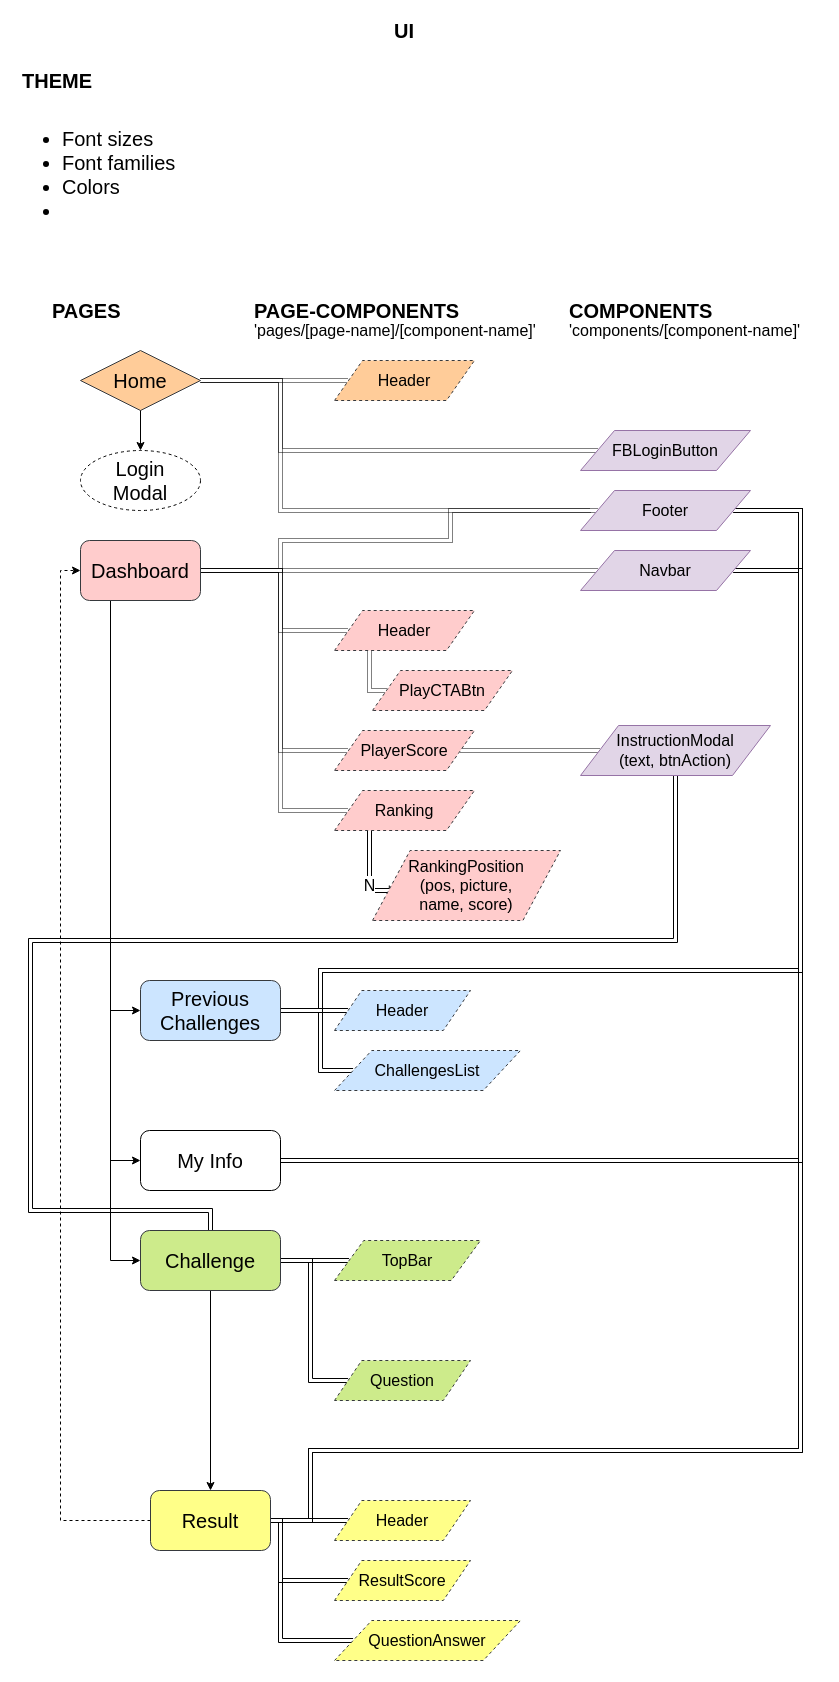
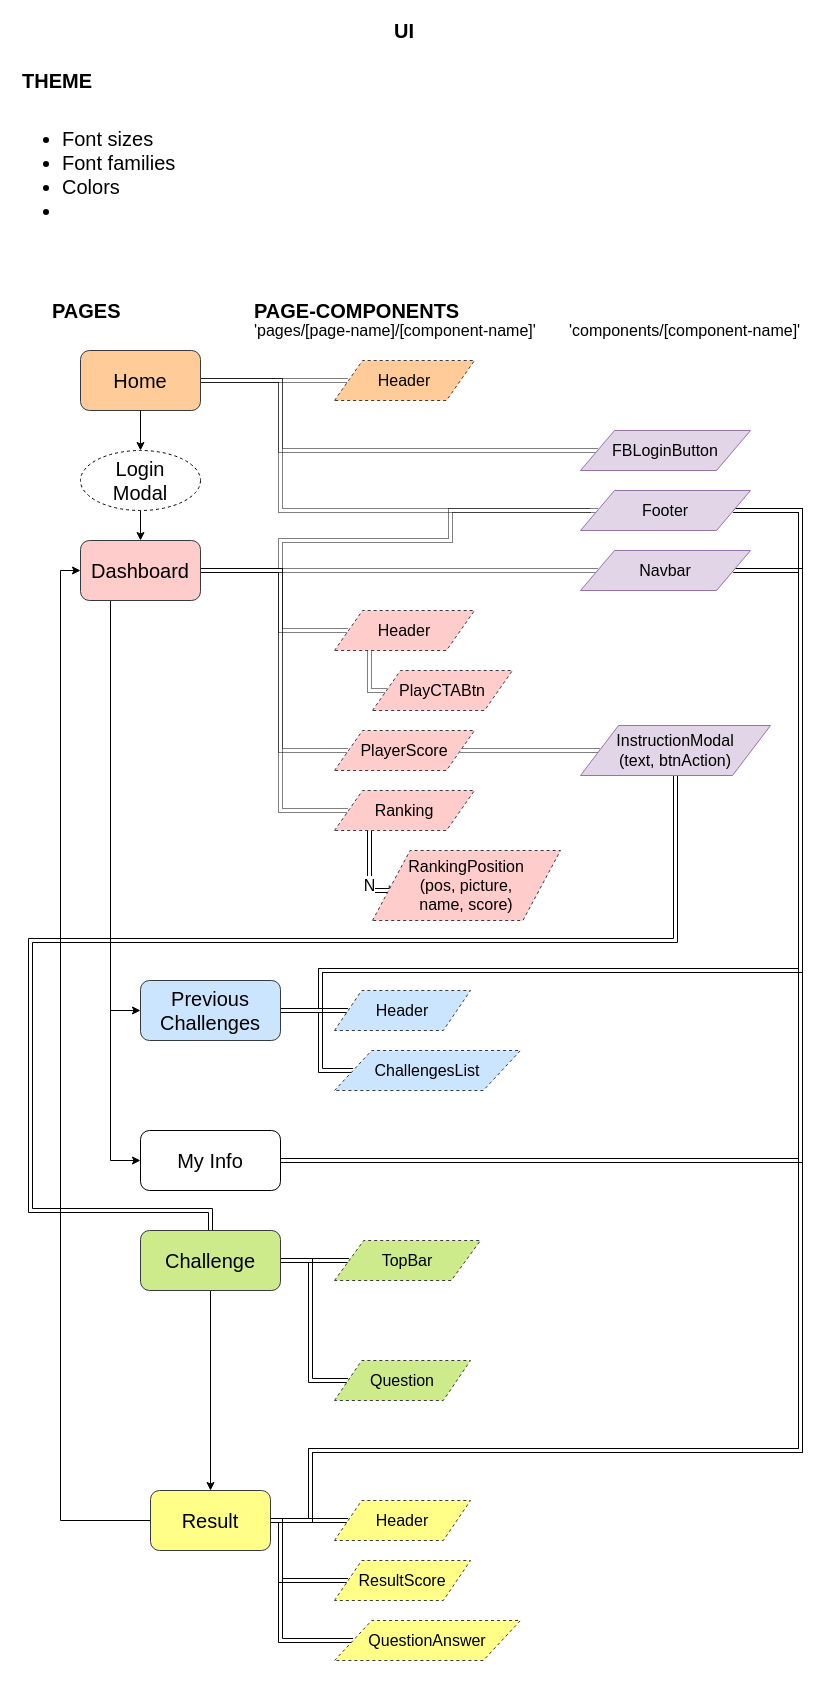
- <mxCell id="40" value="COMPONENTS" style="text;html=1;strokeColor=none;fillColor=none;align=left;verticalAlign=middle;whiteSpace=wrap;rounded=0;fontStyle=1;fontSize=20;" vertex="1" parent="1"><mxGeometry x="567" y="300" width="170" height="20" as="geometry" /></mxCell>
- <mxCell id="8" value="Home" style="rhombus;whiteSpace=wrap;html=1;fontSize=20;fillColor=#ffcc99;strokeColor=#36393d;" vertex="1" parent="1"><mxGeometry x="80" y="350" width="120" height="60" as="geometry" /></mxCell>
+ <mxCell id="8" value="Home" style="rounded=1;whiteSpace=wrap;html=1;fontSize=20;fillColor=#ffcc99;strokeColor=#36393d;" vertex="1" parent="1"><mxGeometry x="80" y="350" width="120" height="60" as="geometry" /></mxCell>
+ <mxCell id="4" style="edgeStyle=orthogonalEdgeStyle;rounded=0;orthogonalLoop=1;jettySize=auto;html=1;exitX=0.5;exitY=1;exitDx=0;exitDy=0;fontSize=20;" edge="1" parent="1" source="35" target="17"><mxGeometry relative="1" as="geometry" /></mxCell>
- <mxCell id="23" style="edgeStyle=orthogonalEdgeStyle;rounded=0;orthogonalLoop=1;jettySize=auto;html=1;exitX=0;exitY=0.5;exitDx=0;exitDy=0;entryX=0;entryY=0.5;entryDx=0;entryDy=0;fontSize=20;dashed=1;" edge="1" parent="1" source="29" target="17"><mxGeometry relative="1" as="geometry" /></mxCell>
+ <mxCell id="23" style="edgeStyle=orthogonalEdgeStyle;rounded=0;orthogonalLoop=1;jettySize=auto;html=1;exitX=0;exitY=0.5;exitDx=0;exitDy=0;entryX=0;entryY=0.5;entryDx=0;entryDy=0;fontSize=20;" edge="1" parent="1" source="29" target="17"><mxGeometry relative="1" as="geometry" /></mxCell>
- <mxCell id="9" style="edgeStyle=orthogonalEdgeStyle;rounded=0;orthogonalLoop=1;jettySize=auto;html=1;exitX=0.25;exitY=1;exitDx=0;exitDy=0;entryX=0;entryY=0.5;entryDx=0;entryDy=0;fontSize=20;" edge="1" parent="1" source="17" target="22"><mxGeometry relative="1" as="geometry"><Array as="points"><mxPoint x="110" y="1260" /></Array></mxGeometry></mxCell>
